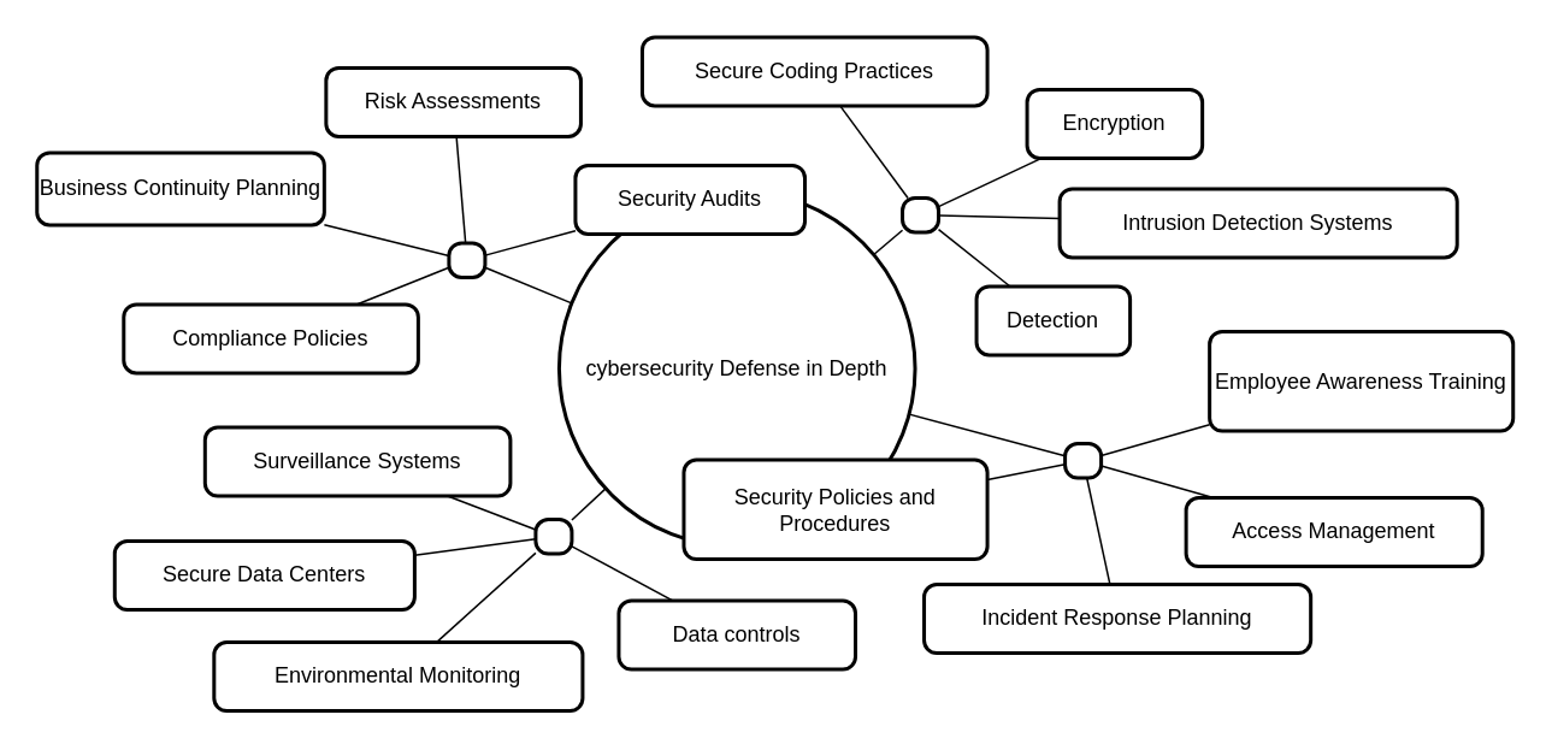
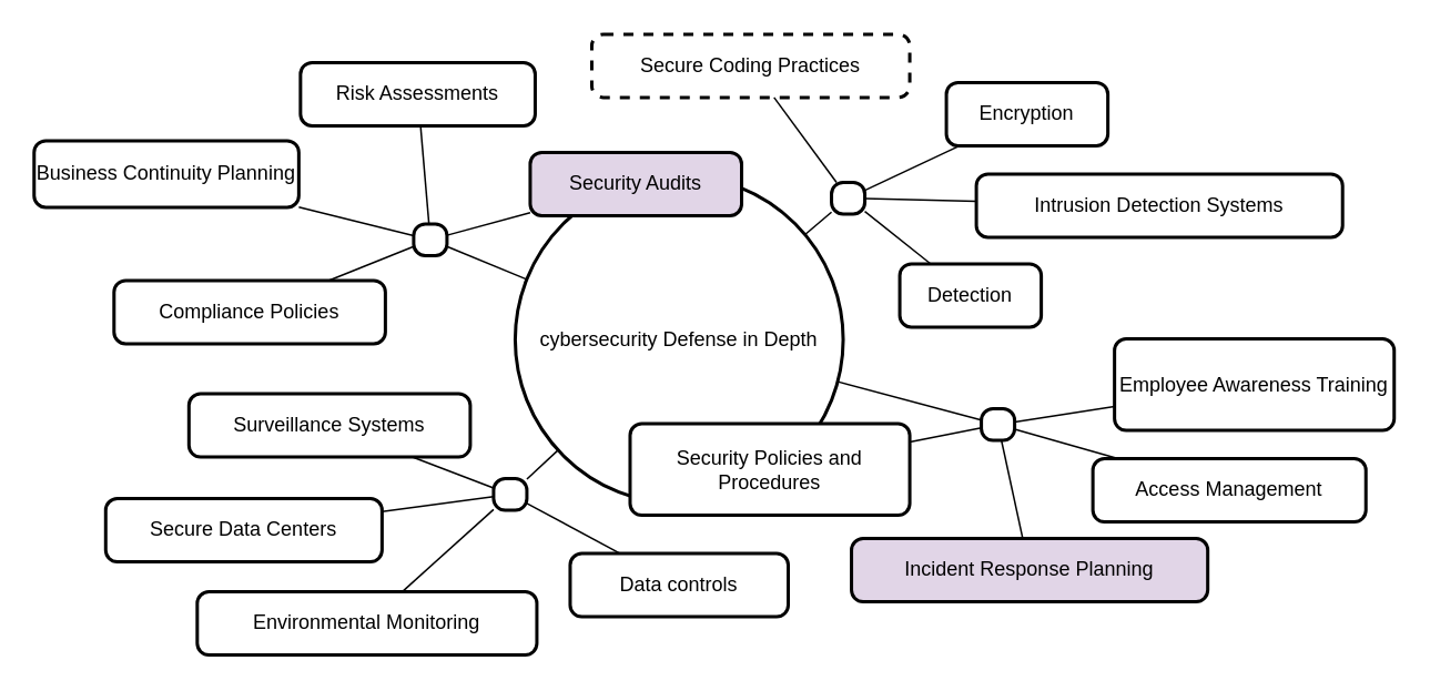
- <mxCell id="6" value="Secure Coding Practices" style="rounded=1;absoluteArcSize=1;arcSize=14;whiteSpace=wrap;strokeWidth=2;" vertex="1" parent="1"><mxGeometry x="355" y="20" width="191" height="38" as="geometry" /></mxCell>
+ <mxCell id="6" value="Secure Coding Practices" style="rounded=1;absoluteArcSize=1;arcSize=14;whiteSpace=wrap;strokeWidth=2;dashed=1;" vertex="1" parent="1"><mxGeometry x="355" y="20" width="191" height="38" as="geometry" /></mxCell>
- <mxCell id="20" value="Security Audits" style="rounded=1;absoluteArcSize=1;arcSize=14;whiteSpace=wrap;strokeWidth=2;" vertex="1" parent="1"><mxGeometry x="318" y="91" width="127" height="38" as="geometry" /></mxCell>
+ <mxCell id="20" value="Security Audits" style="rounded=1;absoluteArcSize=1;arcSize=14;whiteSpace=wrap;strokeWidth=2;fillColor=#e1d5e7;" vertex="1" parent="1"><mxGeometry x="318" y="91" width="127" height="38" as="geometry" /></mxCell>
- <mxCell id="10" value="Employee Awareness Training" style="rounded=1;absoluteArcSize=1;arcSize=14;whiteSpace=wrap;strokeWidth=2;" vertex="1" parent="1"><mxGeometry x="669" y="183" width="168" height="55" as="geometry" /></mxCell>
+ <mxCell id="10" value="Employee Awareness Training" style="rounded=1;absoluteArcSize=1;arcSize=14;whiteSpace=wrap;strokeWidth=2;" vertex="1" parent="1"><mxGeometry x="669" y="203" width="168" height="55" as="geometry" /></mxCell>
- <mxCell id="11" value="Incident Response Planning" style="rounded=1;absoluteArcSize=1;arcSize=14;whiteSpace=wrap;strokeWidth=2;" vertex="1" parent="1"><mxGeometry x="511" y="323" width="214" height="38" as="geometry" /></mxCell>
+ <mxCell id="11" value="Incident Response Planning" style="rounded=1;absoluteArcSize=1;arcSize=14;whiteSpace=wrap;strokeWidth=2;fillColor=#e1d5e7;" vertex="1" parent="1"><mxGeometry x="511" y="323" width="214" height="38" as="geometry" /></mxCell>
